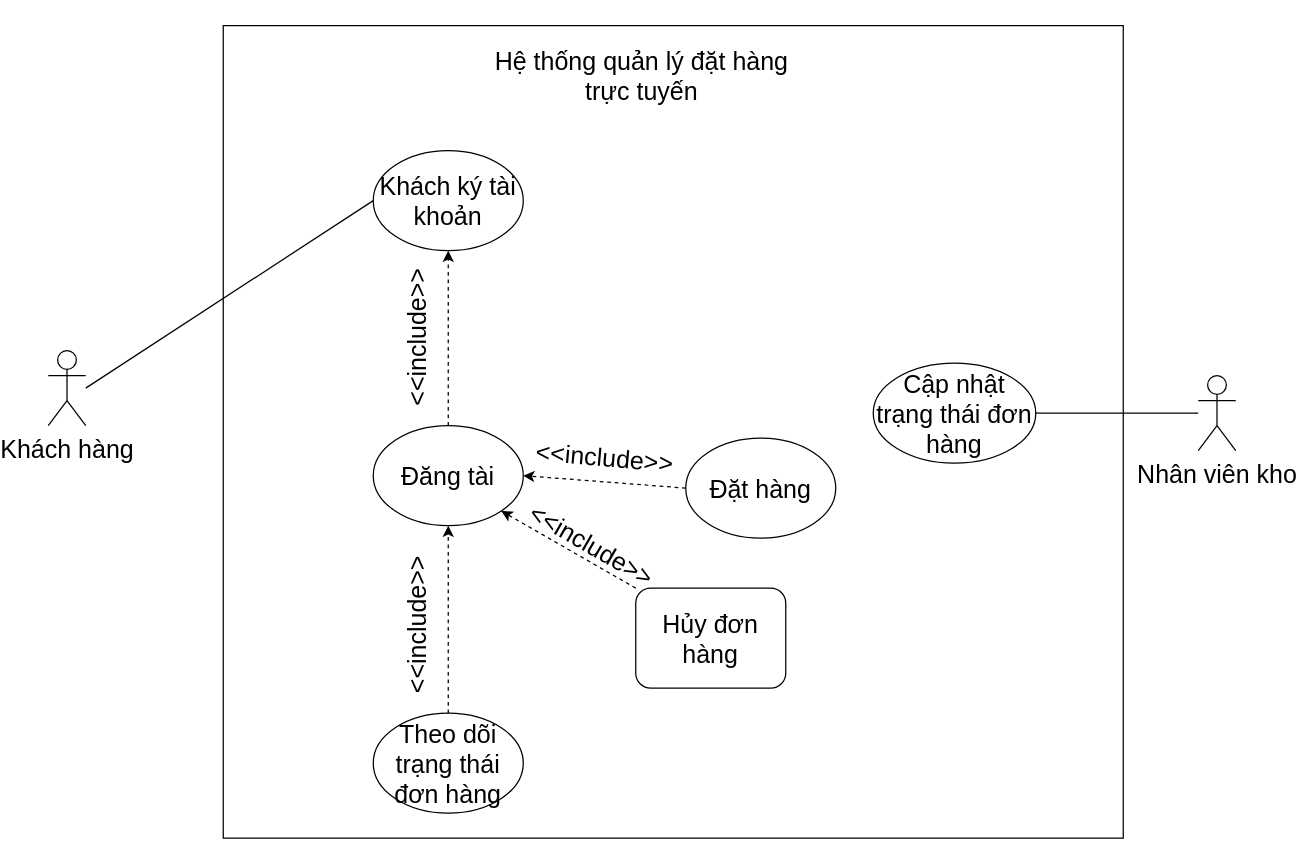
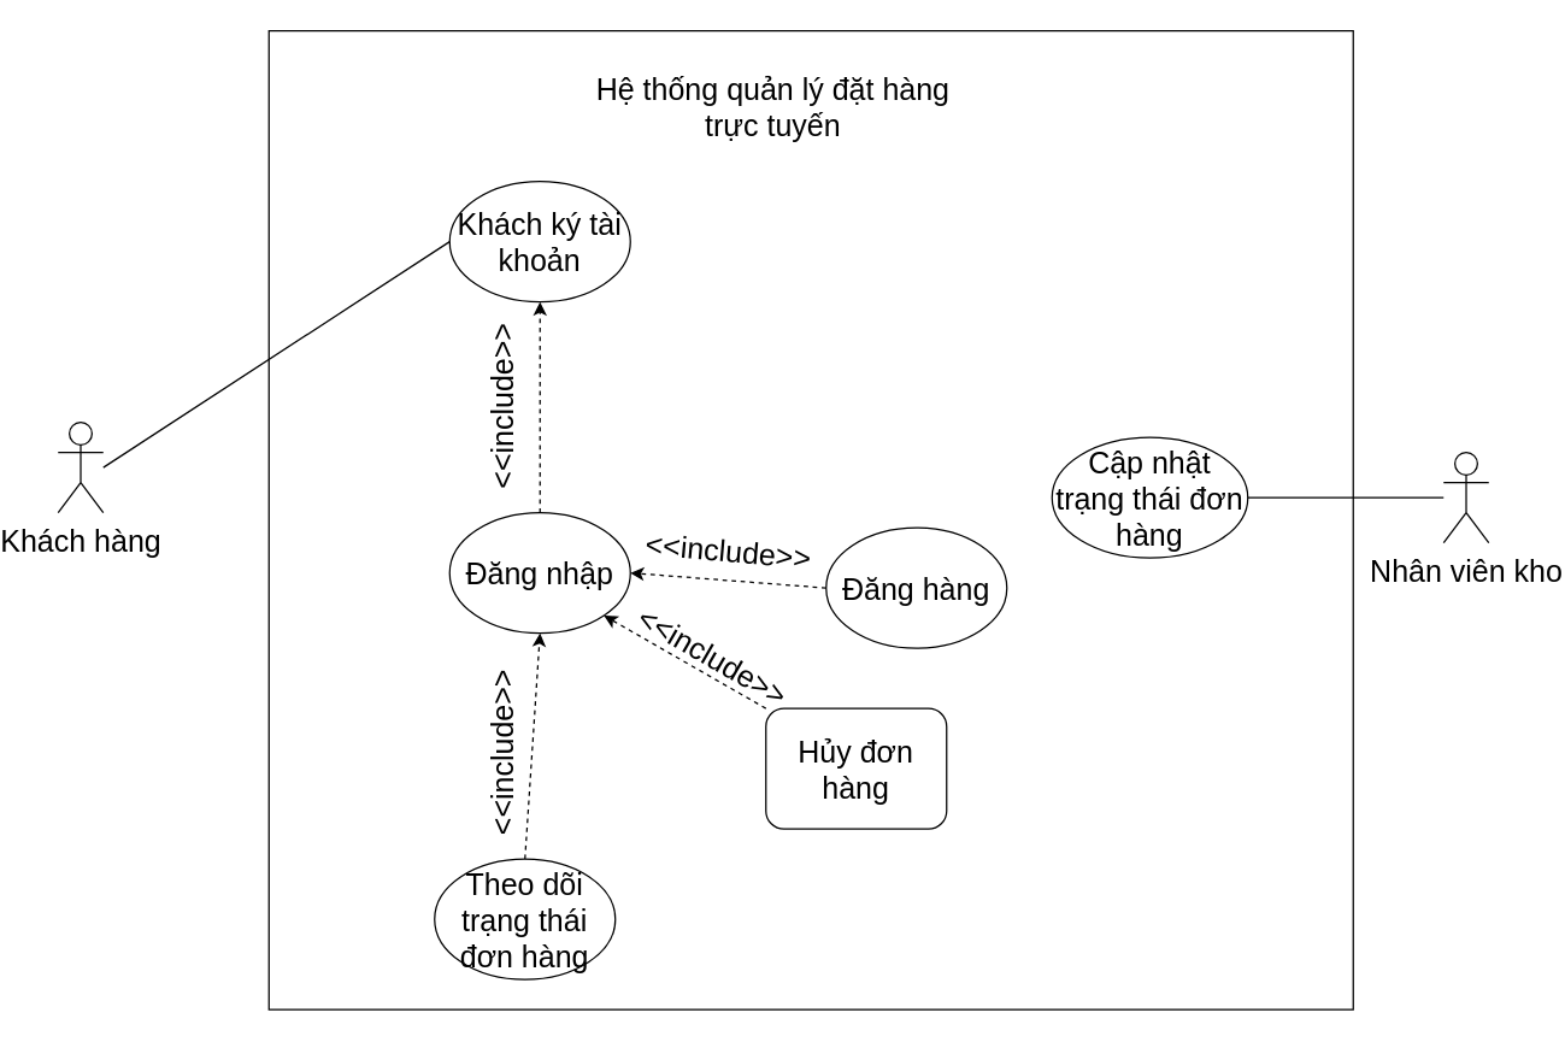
- <mxCell id="21" value="Hệ thống quản lý đặt hàng trực tuyến" style="text;html=1;align=center;verticalAlign=middle;whiteSpace=wrap;rounded=0;fontSize=20;" vertex="1" parent="1"><mxGeometry x="370" y="20" width="250" height="80" as="geometry" /></mxCell>
+ <mxCell id="21" value="Hệ thống quản lý đặt hàng trực tuyến" style="text;html=1;align=center;verticalAlign=middle;whiteSpace=wrap;rounded=0;fontSize=20;" vertex="1" parent="1"><mxGeometry x="370" y="30" width="250" height="80" as="geometry" /></mxCell>
- <mxCell id="6" value="Đăng tài" style="ellipse;whiteSpace=wrap;html=1;fontSize=20;" vertex="1" parent="1"><mxGeometry x="280" y="340" width="120" height="80" as="geometry" /></mxCell>
+ <mxCell id="6" value="Đăng nhập" style="ellipse;whiteSpace=wrap;html=1;fontSize=20;" vertex="1" parent="1"><mxGeometry x="280" y="340" width="120" height="80" as="geometry" /></mxCell>
- <mxCell id="7" value="Đặt hàng" style="ellipse;whiteSpace=wrap;html=1;fontSize=20;" vertex="1" parent="1"><mxGeometry x="530" y="350" width="120" height="80" as="geometry" /></mxCell>
+ <mxCell id="7" value="Đăng hàng" style="ellipse;whiteSpace=wrap;html=1;fontSize=20;" vertex="1" parent="1"><mxGeometry x="530" y="350" width="120" height="80" as="geometry" /></mxCell>
- <mxCell id="8" value="Theo dõi trạng thái đơn hàng" style="ellipse;whiteSpace=wrap;html=1;fontSize=20;" vertex="1" parent="1"><mxGeometry x="280" y="570" width="120" height="80" as="geometry" /></mxCell>
+ <mxCell id="8" value="Theo dõi trạng thái đơn hàng" style="ellipse;whiteSpace=wrap;html=1;fontSize=20;" vertex="1" parent="1"><mxGeometry x="270" y="570" width="120" height="80" as="geometry" /></mxCell>
